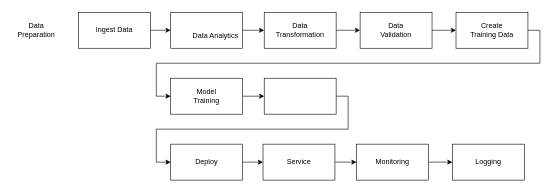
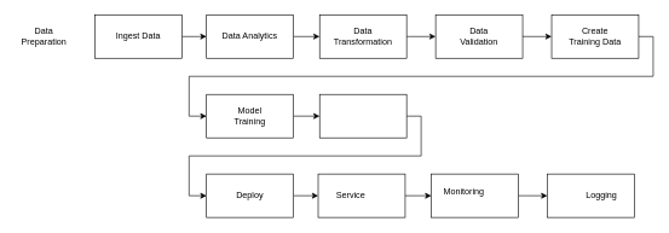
- <mxCell id="7" value="Data Analytics" style="text;html=1;strokeColor=none;fillColor=none;align=center;verticalAlign=middle;whiteSpace=wrap;rounded=0;" vertex="1" parent="1"><mxGeometry x="319" y="45" width="80" height="30" as="geometry" /></mxCell>
+ <mxCell id="7" value="Data Analytics" style="text;html=1;strokeColor=none;fillColor=none;align=center;verticalAlign=middle;whiteSpace=wrap;rounded=0;" vertex="1" parent="1"><mxGeometry x="304" y="35" width="80" height="30" as="geometry" /></mxCell>
- <mxCell id="28" value="Service" style="text;html=1;strokeColor=none;fillColor=none;align=center;verticalAlign=middle;whiteSpace=wrap;rounded=0;" vertex="1" parent="1"><mxGeometry x="458" y="255" width="80" height="30" as="geometry" /></mxCell>
+ <mxCell id="28" value="Service" style="text;html=1;strokeColor=none;fillColor=none;align=center;verticalAlign=middle;whiteSpace=wrap;rounded=0;" vertex="1" parent="1"><mxGeometry x="443" y="255" width="80" height="30" as="geometry" /></mxCell>
- <mxCell id="31" value="Monitoring" style="text;html=1;strokeColor=none;fillColor=none;align=center;verticalAlign=middle;whiteSpace=wrap;rounded=0;" vertex="1" parent="1"><mxGeometry x="614" y="255" width="80" height="30" as="geometry" /></mxCell>
+ <mxCell id="31" value="Monitoring" style="text;html=1;strokeColor=none;fillColor=none;align=center;verticalAlign=middle;whiteSpace=wrap;rounded=0;" vertex="1" parent="1"><mxGeometry x="599" y="250" width="80" height="30" as="geometry" /></mxCell>
- <mxCell id="33" value="Logging" style="text;html=1;strokeColor=none;fillColor=none;align=center;verticalAlign=middle;whiteSpace=wrap;rounded=0;" vertex="1" parent="1"><mxGeometry x="774" y="255" width="80" height="30" as="geometry" /></mxCell>
+ <mxCell id="33" value="Logging" style="text;html=1;strokeColor=none;fillColor=none;align=center;verticalAlign=middle;whiteSpace=wrap;rounded=0;" vertex="1" parent="1"><mxGeometry x="789" y="255" width="80" height="30" as="geometry" /></mxCell>
